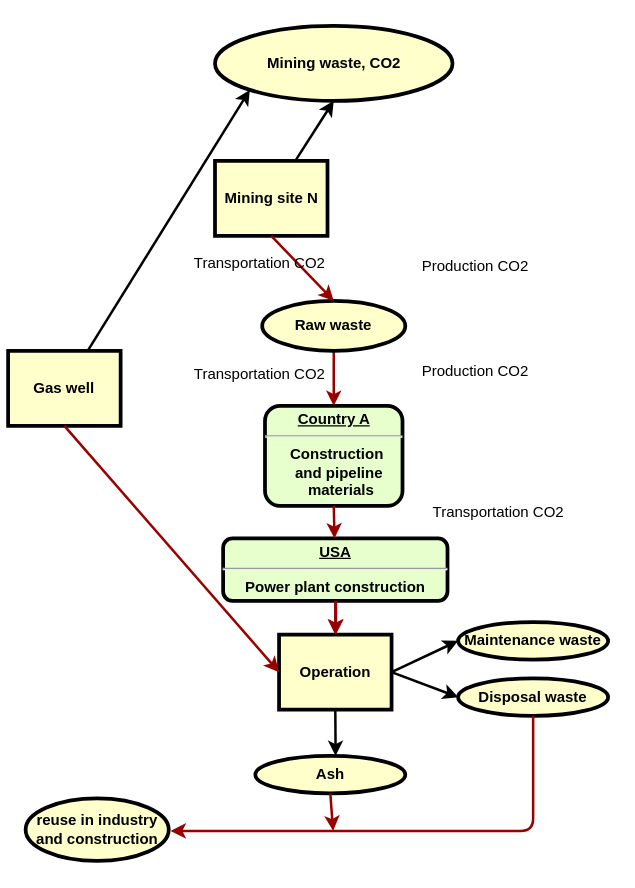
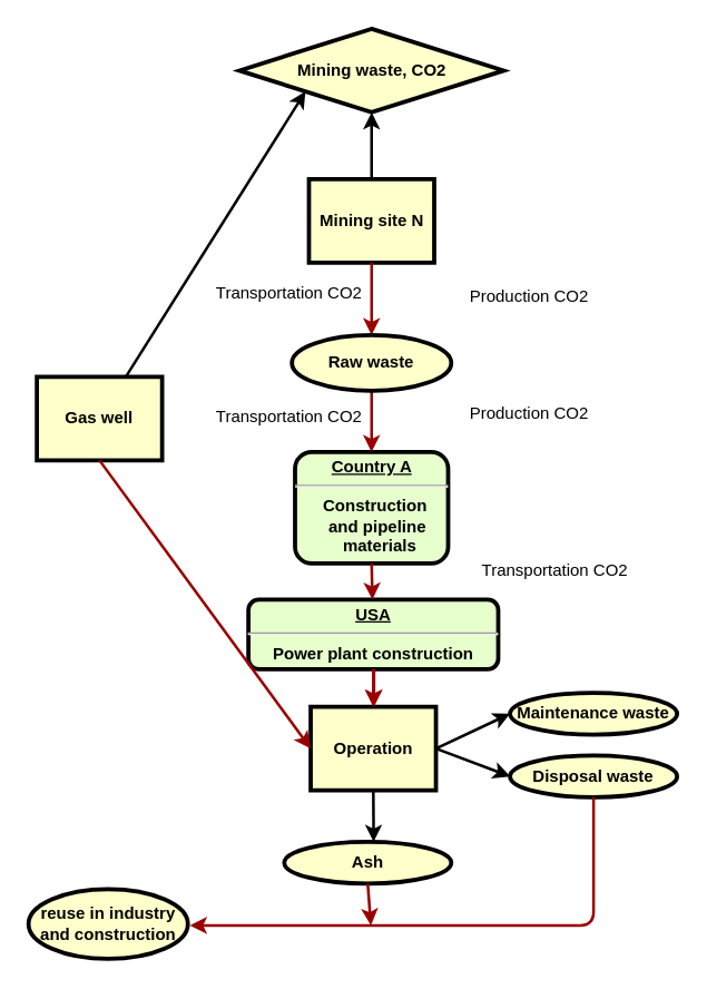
- <mxCell id="9" value="Mining waste, CO2" style="ellipse;whiteSpace=wrap;html=1;fillColor=#FFFFCC;fontStyle=1;strokeWidth=3;" parent="1" vertex="1"><mxGeometry x="171.5" y="20" width="190" height="60" as="geometry" /></mxCell>
+ <mxCell id="9" value="Mining waste, CO2" style="rhombus;whiteSpace=wrap;html=1;fillColor=#FFFFCC;fontStyle=1;strokeWidth=3;" parent="1" vertex="1"><mxGeometry x="171.5" y="20" width="190" height="60" as="geometry" /></mxCell>
- <mxCell id="5" value="Mining site N" style="whiteSpace=wrap;align=center;verticalAlign=middle;fontStyle=1;strokeWidth=3;fillColor=#FFFFCC" parent="1" vertex="1"><mxGeometry x="171.5" y="128" width="90" height="60" as="geometry" /></mxCell>
+ <mxCell id="5" value="Mining site N" style="whiteSpace=wrap;align=center;verticalAlign=middle;fontStyle=1;strokeWidth=3;fillColor=#FFFFCC" parent="1" vertex="1"><mxGeometry x="221.5" y="128" width="90" height="60" as="geometry" /></mxCell>
- <mxCell id="23" value="Gas well" style="whiteSpace=wrap;align=center;verticalAlign=middle;fontStyle=1;strokeWidth=3;fillColor=#FFFFCC" parent="1" vertex="1"><mxGeometry x="6" y="280" width="90" height="60" as="geometry" /></mxCell>
+ <mxCell id="23" value="Gas well" style="whiteSpace=wrap;align=center;verticalAlign=middle;fontStyle=1;strokeWidth=3;fillColor=#FFFFCC" parent="1" vertex="1"><mxGeometry x="26" y="270" width="90" height="60" as="geometry" /></mxCell>
